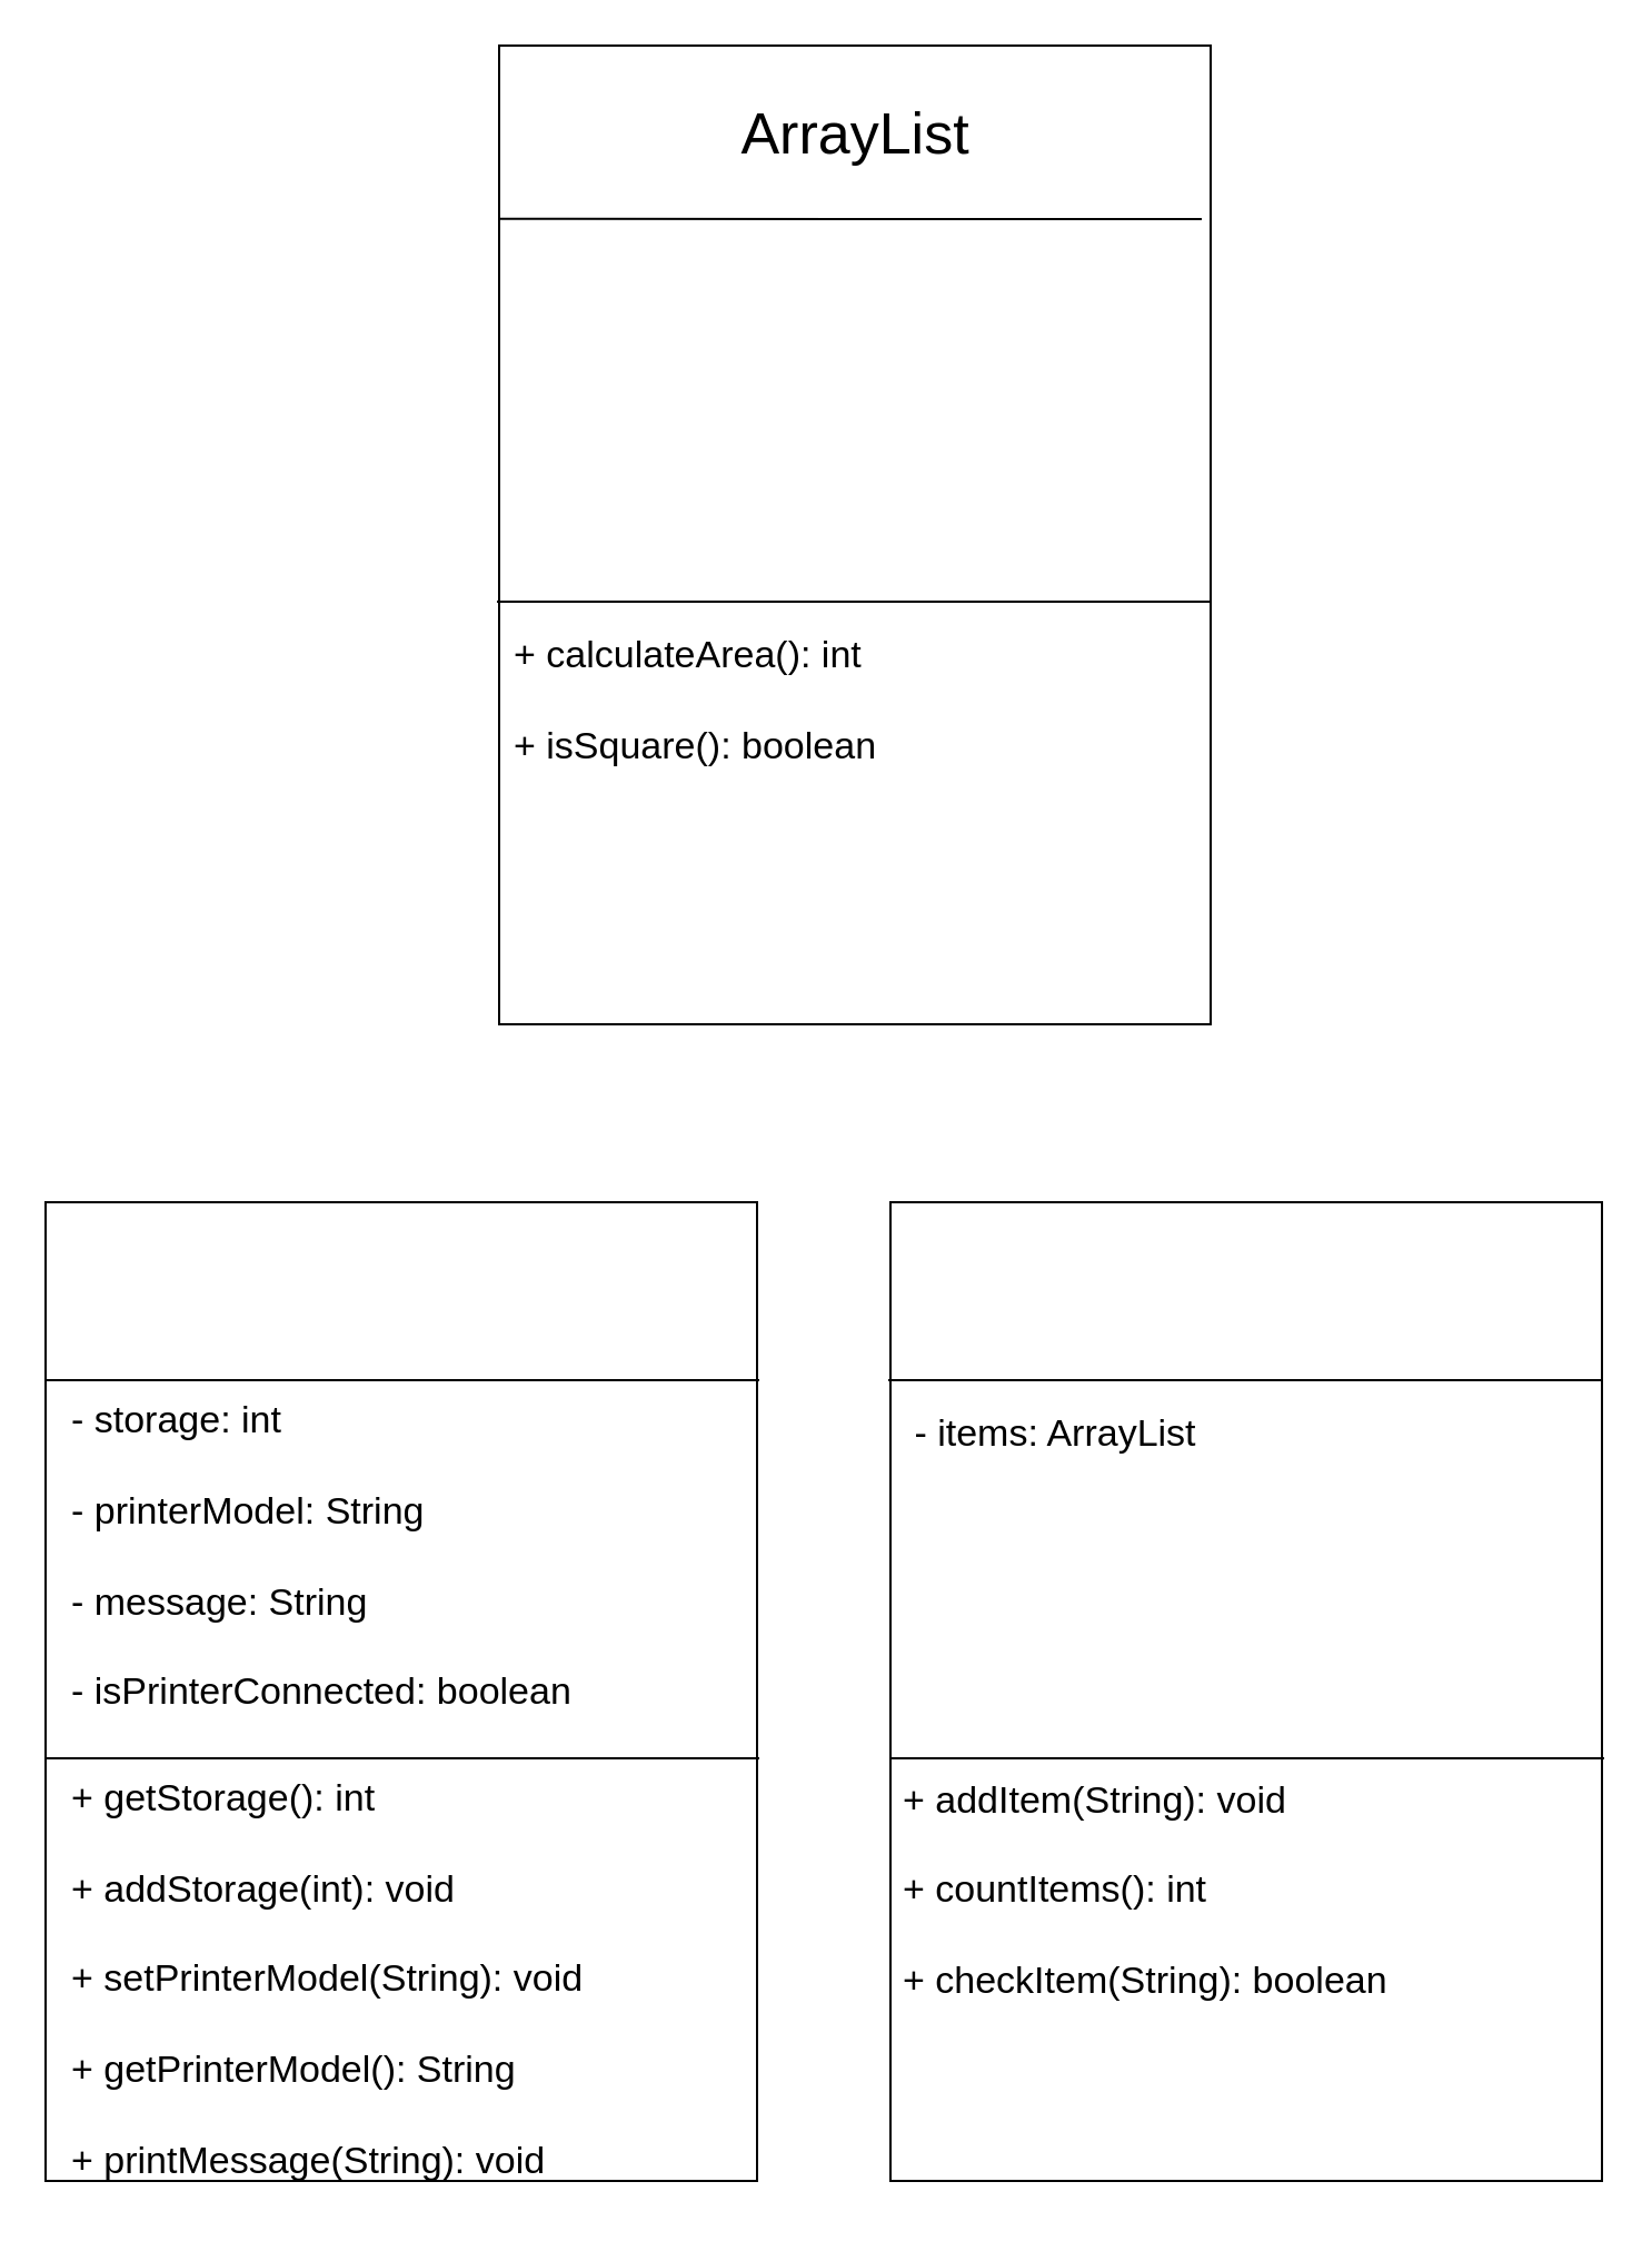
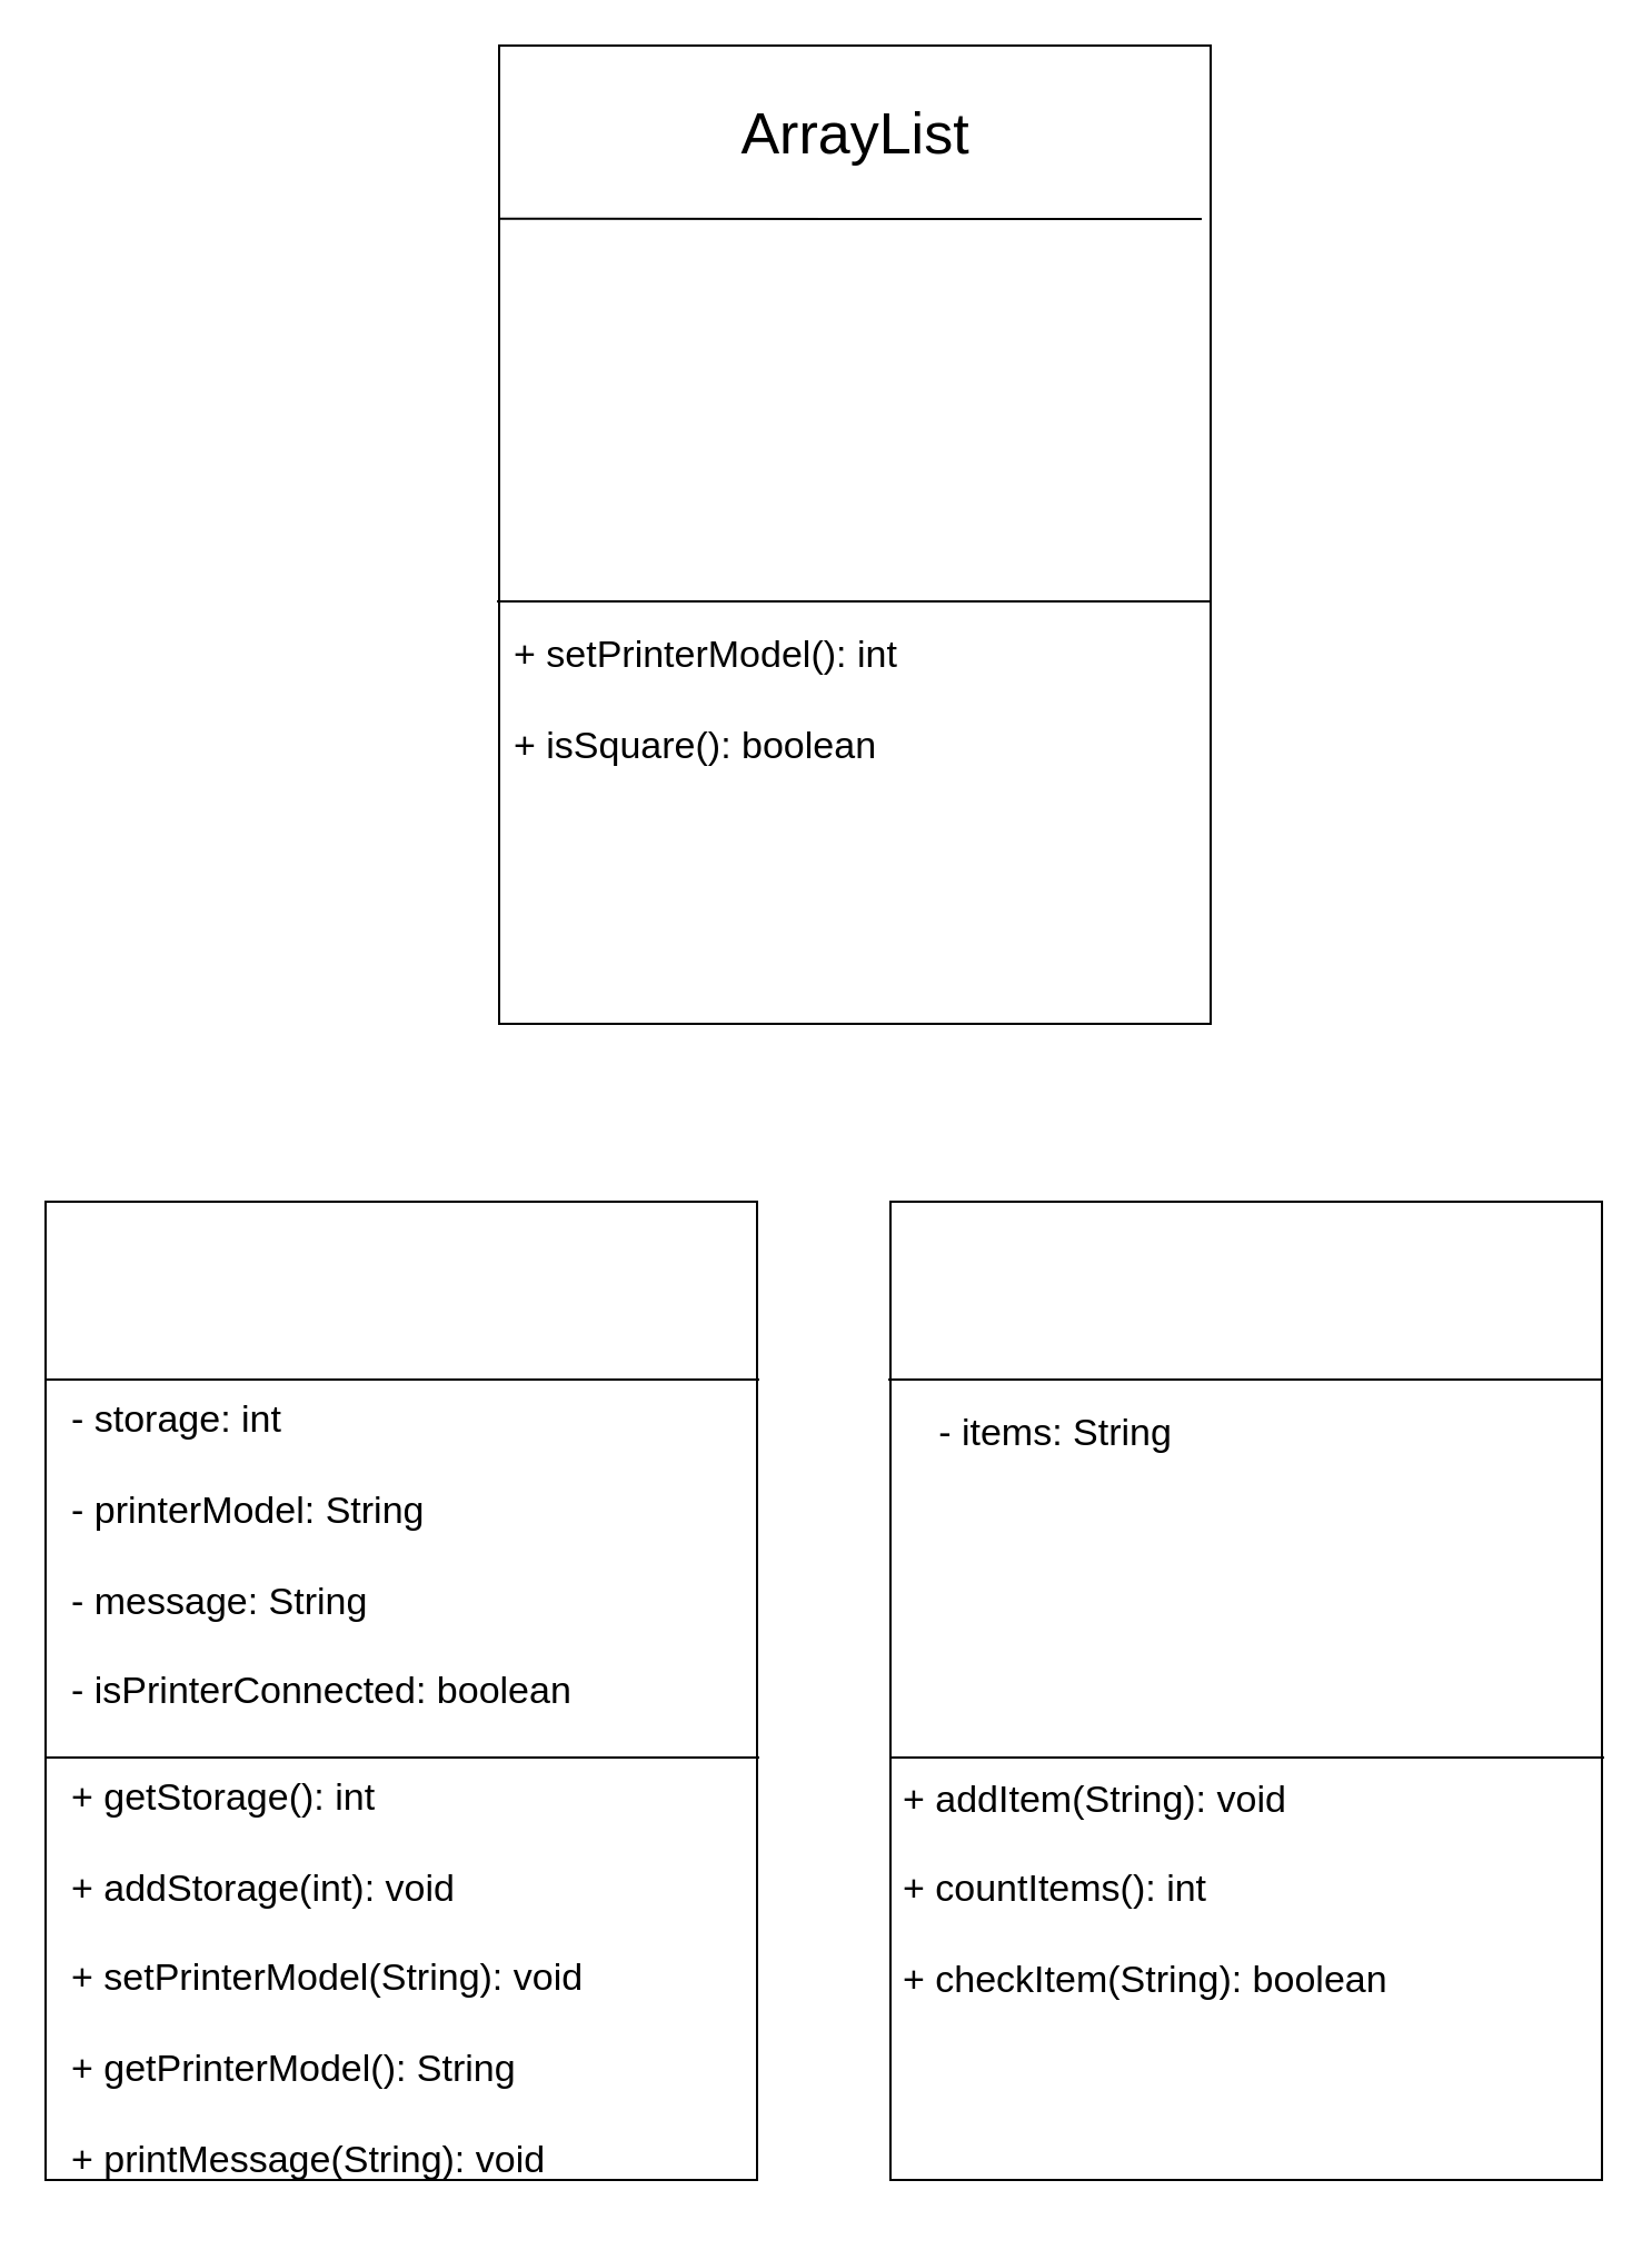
- <mxCell id="14" value="+ calculateArea(): int&lt;br&gt;&lt;br&gt;+ isSquare(): boolean" style="text;html=1;align=left;verticalAlign=middle;resizable=0;points=[];autosize=1;strokeColor=none;fillColor=none;fontSize=17;" vertex="1" parent="1"><mxGeometry x="229" y="280" width="190" height="70" as="geometry" /></mxCell>
+ <mxCell id="14" value="+ setPrinterModel(): int&lt;br&gt;&lt;br&gt;+ isSquare(): boolean" style="text;html=1;align=left;verticalAlign=middle;resizable=0;points=[];autosize=1;strokeColor=none;fillColor=none;fontSize=17;" vertex="1" parent="1"><mxGeometry x="229" y="280" width="190" height="70" as="geometry" /></mxCell>
- <mxCell id="13" value="- items: ArrayList" style="text;html=1;align=center;verticalAlign=middle;resizable=0;points=[];autosize=1;strokeColor=none;fillColor=none;fontSize=17;" vertex="1" parent="1"><mxGeometry x="399" y="630" width="150" height="30" as="geometry" /></mxCell>
+ <mxCell id="13" value="- items: String" style="text;html=1;align=center;verticalAlign=middle;resizable=0;points=[];autosize=1;strokeColor=none;fillColor=none;fontSize=17;" vertex="1" parent="1"><mxGeometry x="399" y="630" width="150" height="30" as="geometry" /></mxCell>
